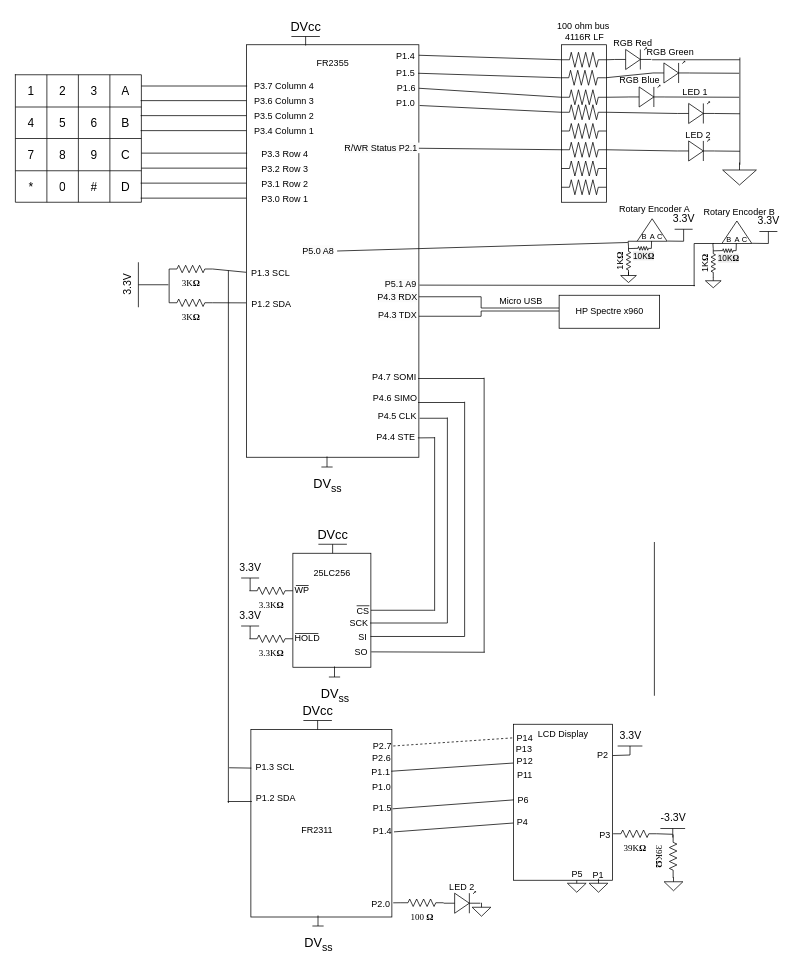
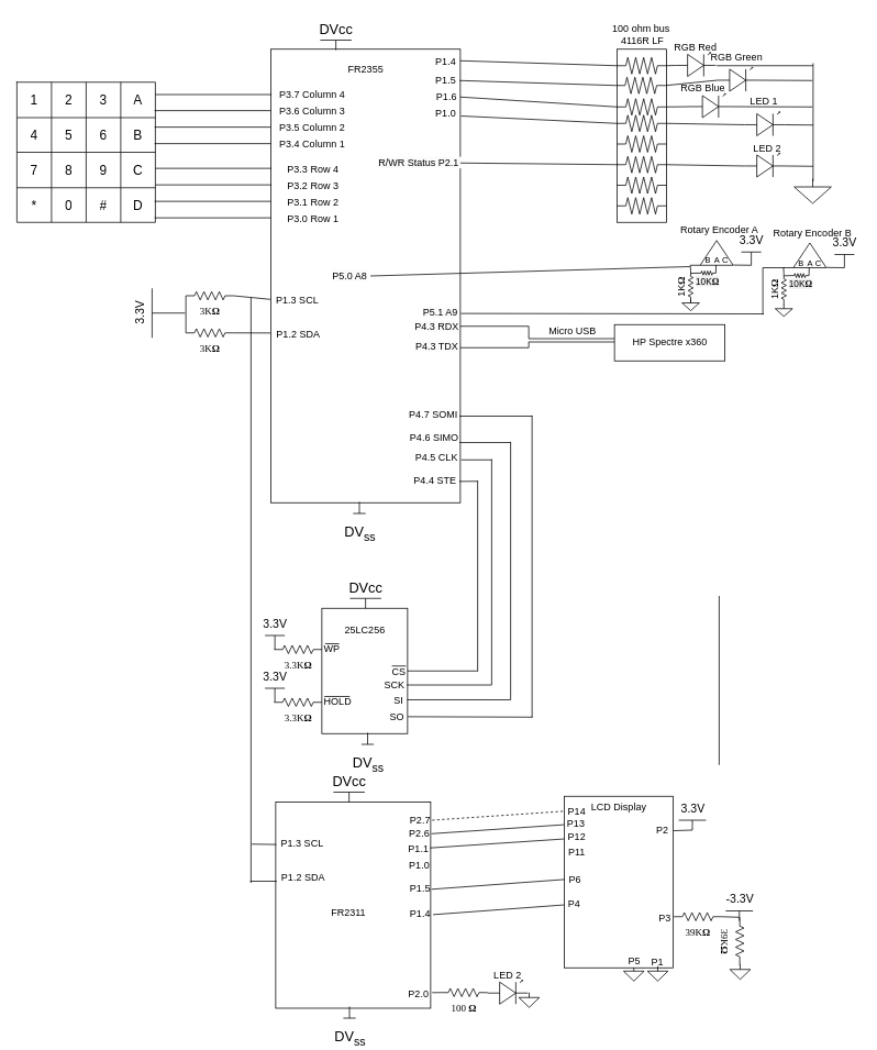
- <mxCell id="180" value="HP Spectre x960" style="text;html=1;align=center;verticalAlign=middle;resizable=0;points=[];autosize=1;strokeColor=none;fillColor=none;" vertex="1" parent="1"><mxGeometry x="757" y="400" width="110" height="27" as="geometry" /></mxCell>
+ <mxCell id="180" value="HP Spectre x360" style="text;html=1;align=center;verticalAlign=middle;resizable=0;points=[];autosize=1;strokeColor=none;fillColor=none;" vertex="1" parent="1"><mxGeometry x="757" y="400" width="110" height="27" as="geometry" /></mxCell>
+ <mxCell id="119" value="" style="endArrow=none;html=1;rounded=0;exitX=0.816;exitY=1.088;exitDx=0;exitDy=0;exitPerimeter=0;entryX=0.12;entryY=-0.02;entryDx=0;entryDy=0;entryPerimeter=0;" parent="1" source="95" target="114" edge="1"><mxGeometry width="50" height="50" relative="1" as="geometry"><mxPoint x="537" y="1065" as="sourcePoint" /><mxPoint x="587" y="1015" as="targetPoint" /></mxGeometry></mxCell>
